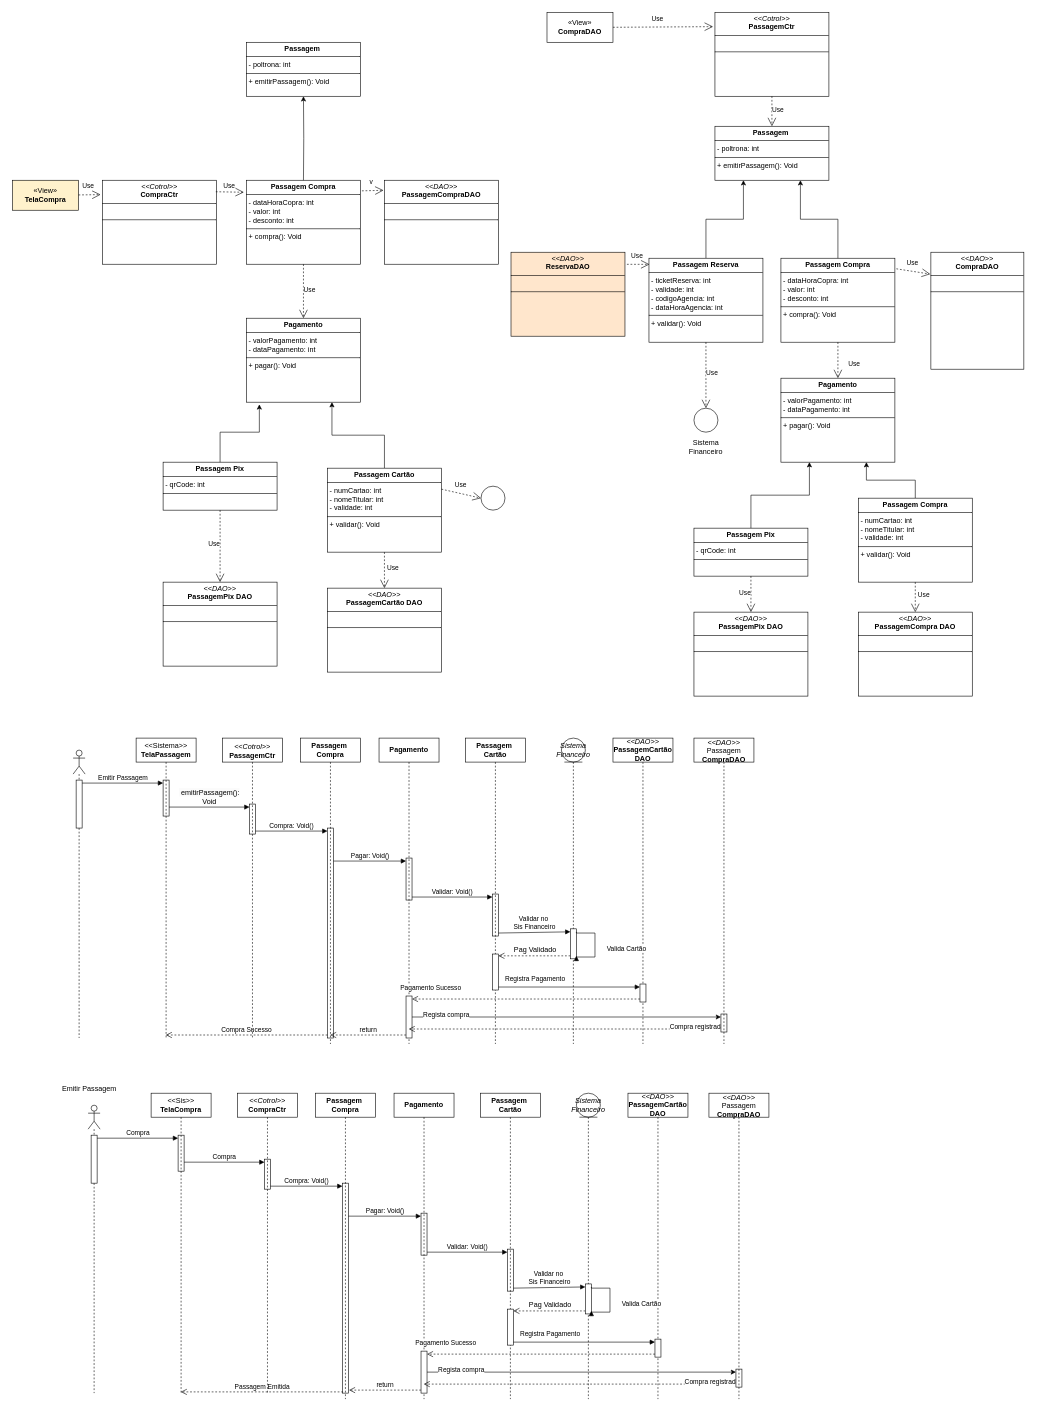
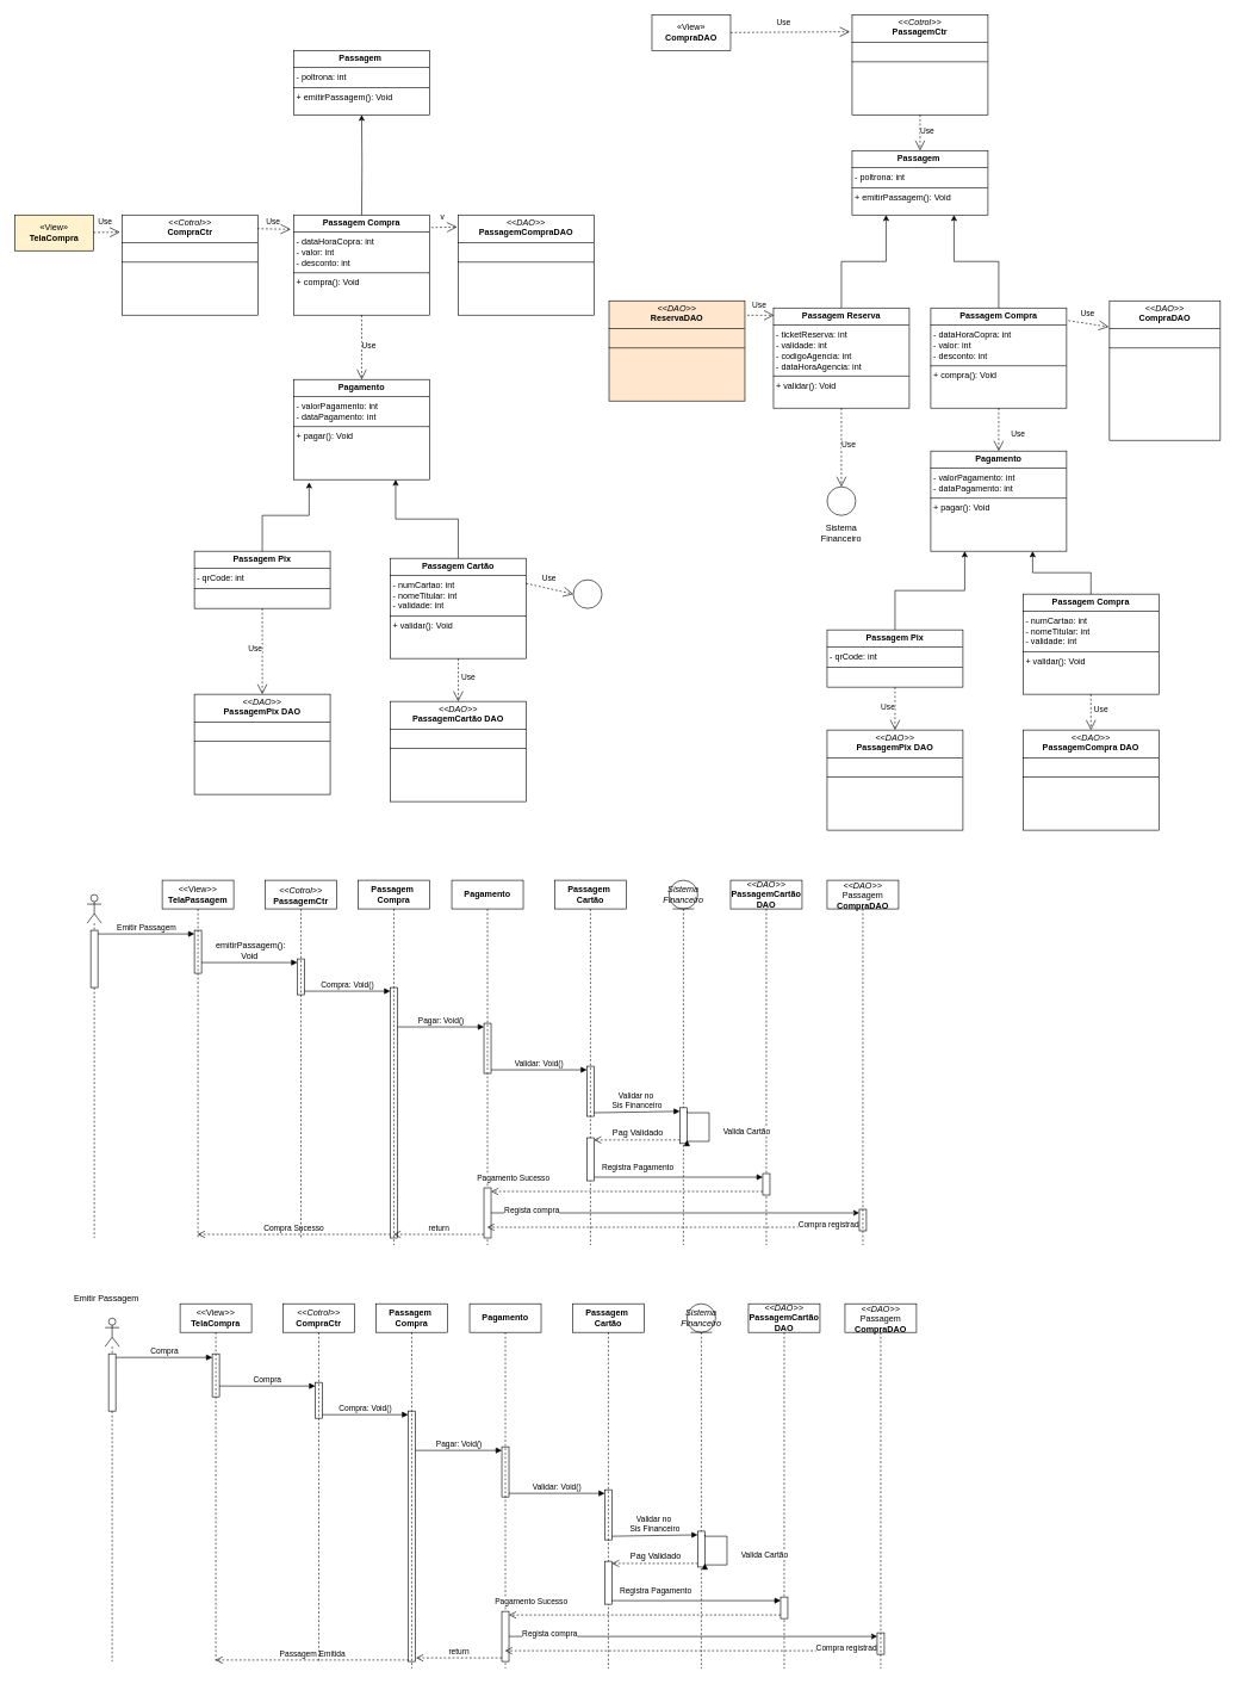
- <mxCell id="56" value="&amp;lt;&amp;lt;Sistema&amp;gt;&amp;gt;&lt;div&gt;&lt;b&gt;TelaPassagem&lt;/b&gt;&lt;br&gt;&lt;/div&gt;" style="shape=umlLifeline;perimeter=lifelinePerimeter;whiteSpace=wrap;html=1;container=1;dropTarget=0;collapsible=0;recursiveResize=0;outlineConnect=0;portConstraint=eastwest;newEdgeStyle={&quot;curved&quot;:0,&quot;rounded&quot;:0};" vertex="1" parent="1"><mxGeometry x="226" y="1230" width="100" height="500" as="geometry" /></mxCell>
+ <mxCell id="56" value="&amp;lt;&amp;lt;View&amp;gt;&amp;gt;&lt;div&gt;&lt;b&gt;TelaPassagem&lt;/b&gt;&lt;br&gt;&lt;/div&gt;" style="shape=umlLifeline;perimeter=lifelinePerimeter;whiteSpace=wrap;html=1;container=1;dropTarget=0;collapsible=0;recursiveResize=0;outlineConnect=0;portConstraint=eastwest;newEdgeStyle={&quot;curved&quot;:0,&quot;rounded&quot;:0};" vertex="1" parent="1"><mxGeometry x="226" y="1230" width="100" height="500" as="geometry" /></mxCell>
- <mxCell id="94" value="&amp;lt;&amp;lt;Sis&amp;gt;&amp;gt;&lt;div&gt;&lt;b&gt;TelaCompra&lt;/b&gt;&lt;br&gt;&lt;/div&gt;" style="shape=umlLifeline;perimeter=lifelinePerimeter;whiteSpace=wrap;html=1;container=1;dropTarget=0;collapsible=0;recursiveResize=0;outlineConnect=0;portConstraint=eastwest;newEdgeStyle={&quot;curved&quot;:0,&quot;rounded&quot;:0};" vertex="1" parent="1"><mxGeometry x="251" y="1822" width="100" height="500" as="geometry" /></mxCell>
+ <mxCell id="94" value="&amp;lt;&amp;lt;View&amp;gt;&amp;gt;&lt;div&gt;&lt;b&gt;TelaCompra&lt;/b&gt;&lt;br&gt;&lt;/div&gt;" style="shape=umlLifeline;perimeter=lifelinePerimeter;whiteSpace=wrap;html=1;container=1;dropTarget=0;collapsible=0;recursiveResize=0;outlineConnect=0;portConstraint=eastwest;newEdgeStyle={&quot;curved&quot;:0,&quot;rounded&quot;:0};" vertex="1" parent="1"><mxGeometry x="251" y="1822" width="100" height="500" as="geometry" /></mxCell>
